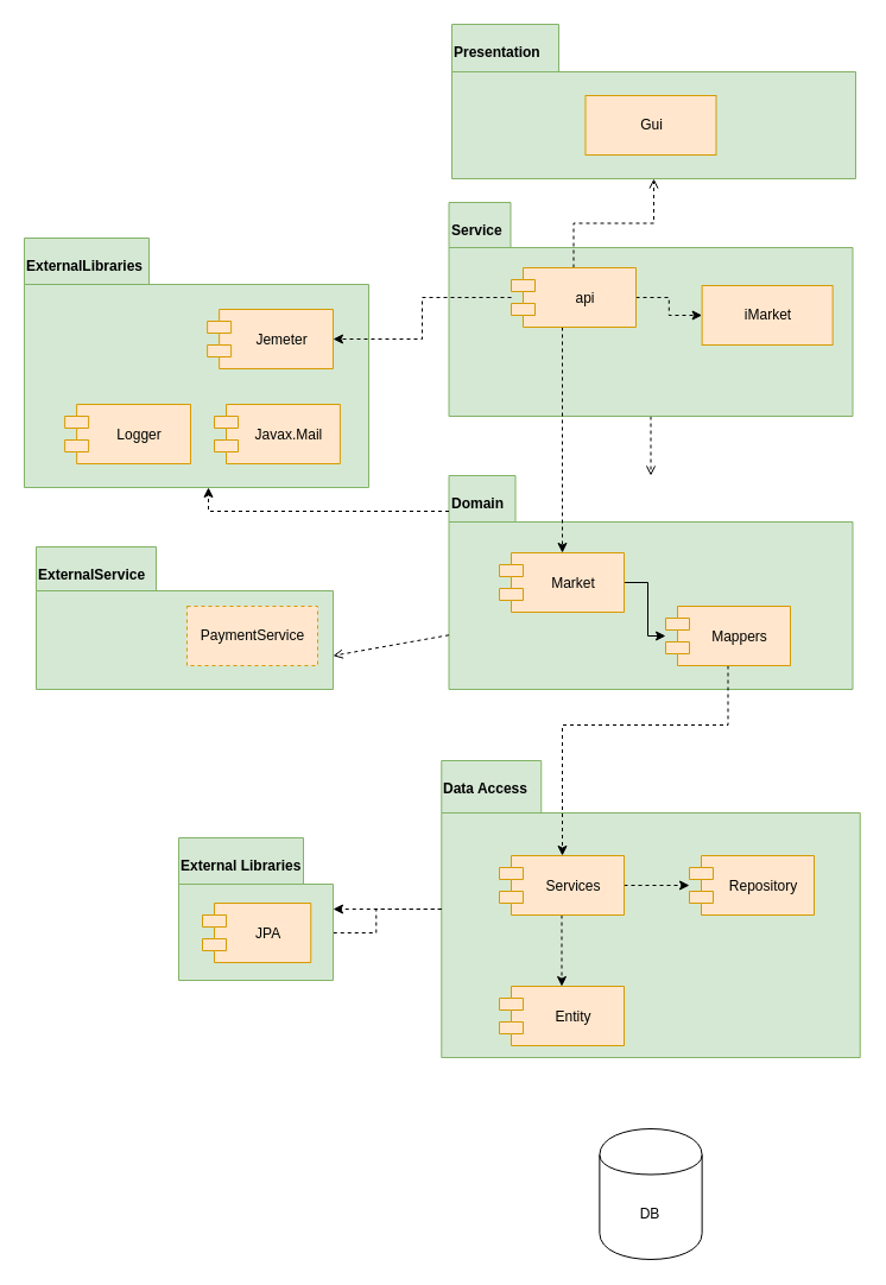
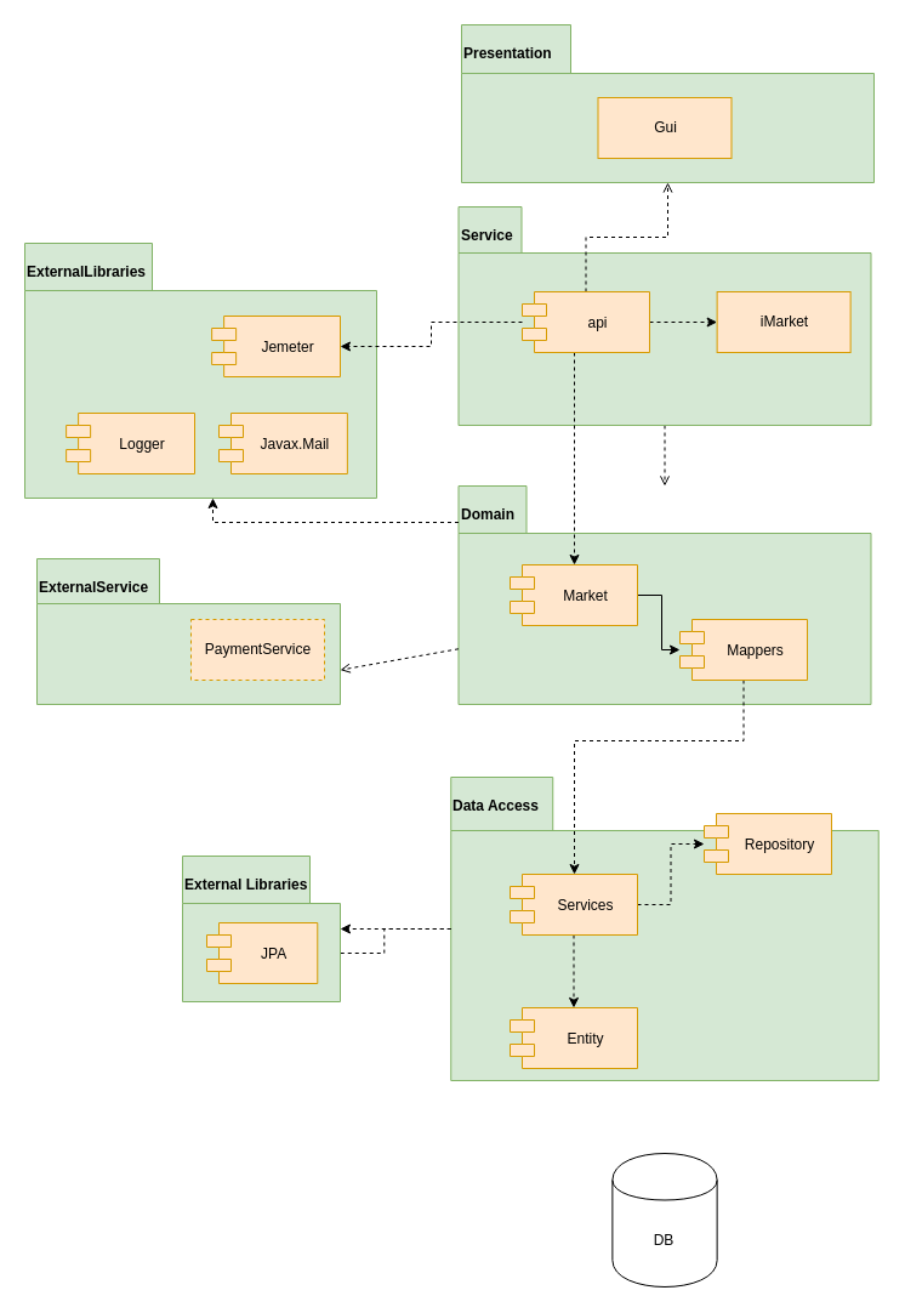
- <mxCell id="34" value="api" style="shape=module;align=left;spacingLeft=20;align=center;verticalAlign=middle;fillColor=#ffe6cc;strokeColor=#d79b00;" parent="1" vertex="1"><mxGeometry x="430" y="225" width="105" height="50" as="geometry" /></mxCell>
+ <mxCell id="34" value="api" style="shape=module;align=left;spacingLeft=20;align=center;verticalAlign=middle;fillColor=#ffe6cc;strokeColor=#d79b00;" parent="1" vertex="1"><mxGeometry x="430" y="240" width="105" height="50" as="geometry" /></mxCell>
- <mxCell id="25" value="Repository" style="shape=module;align=left;spacingLeft=20;align=center;verticalAlign=middle;fillColor=#ffe6cc;strokeColor=#d79b00;" parent="1" vertex="1"><mxGeometry x="580" y="720" width="105" height="50" as="geometry" /></mxCell>
+ <mxCell id="25" value="Repository" style="shape=module;align=left;spacingLeft=20;align=center;verticalAlign=middle;fillColor=#ffe6cc;strokeColor=#d79b00;" parent="1" vertex="1"><mxGeometry x="580" y="670" width="105" height="50" as="geometry" /></mxCell>
